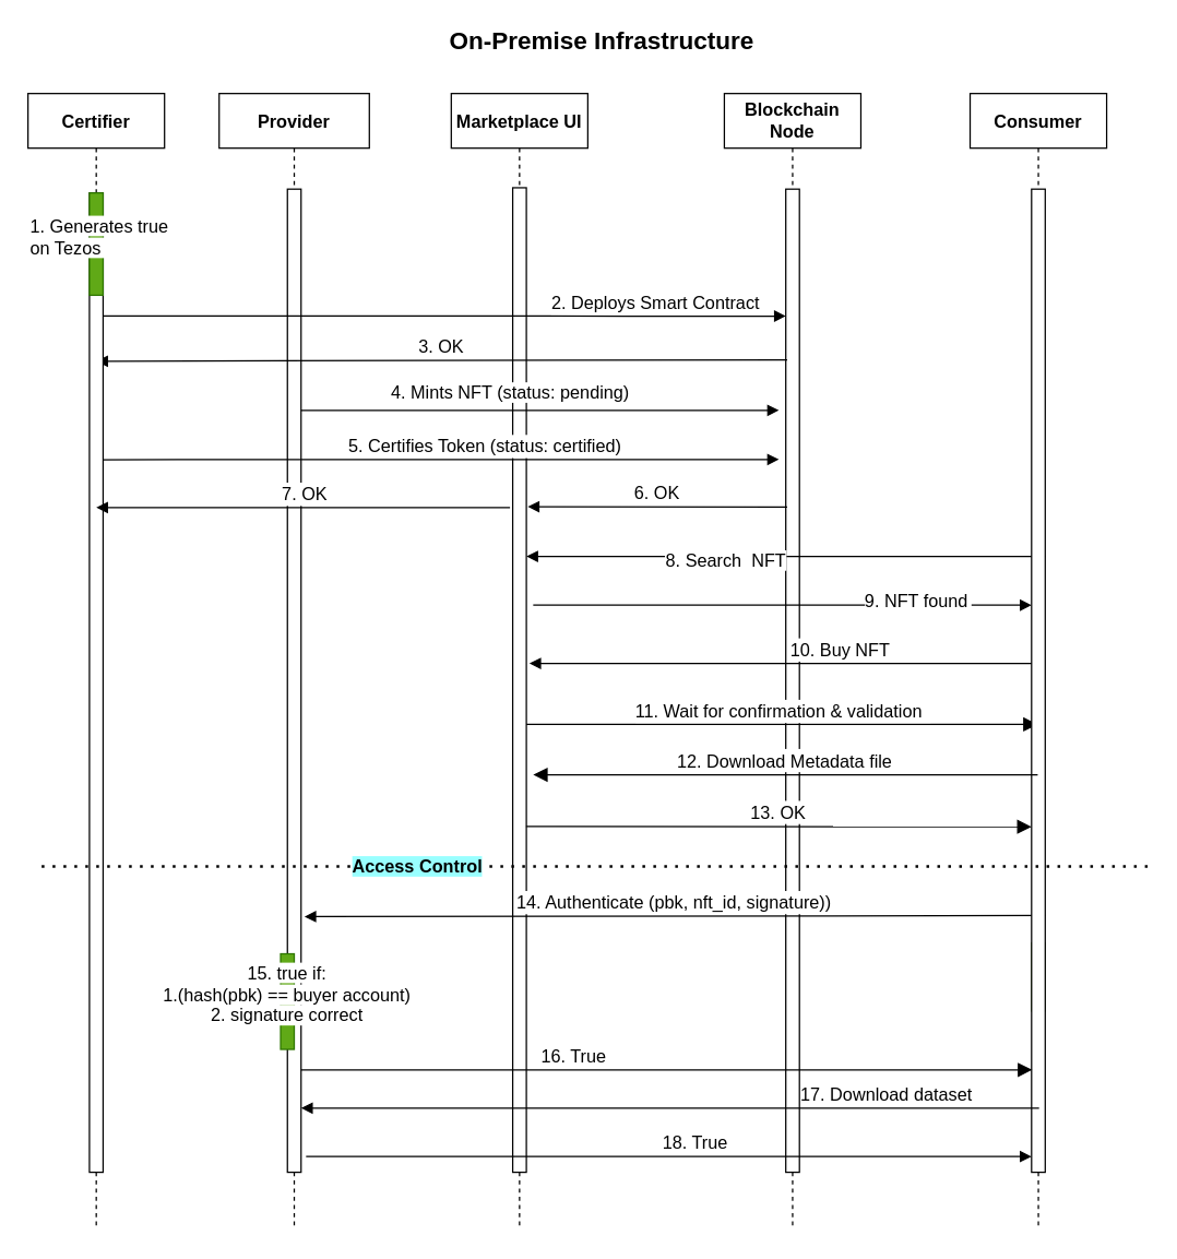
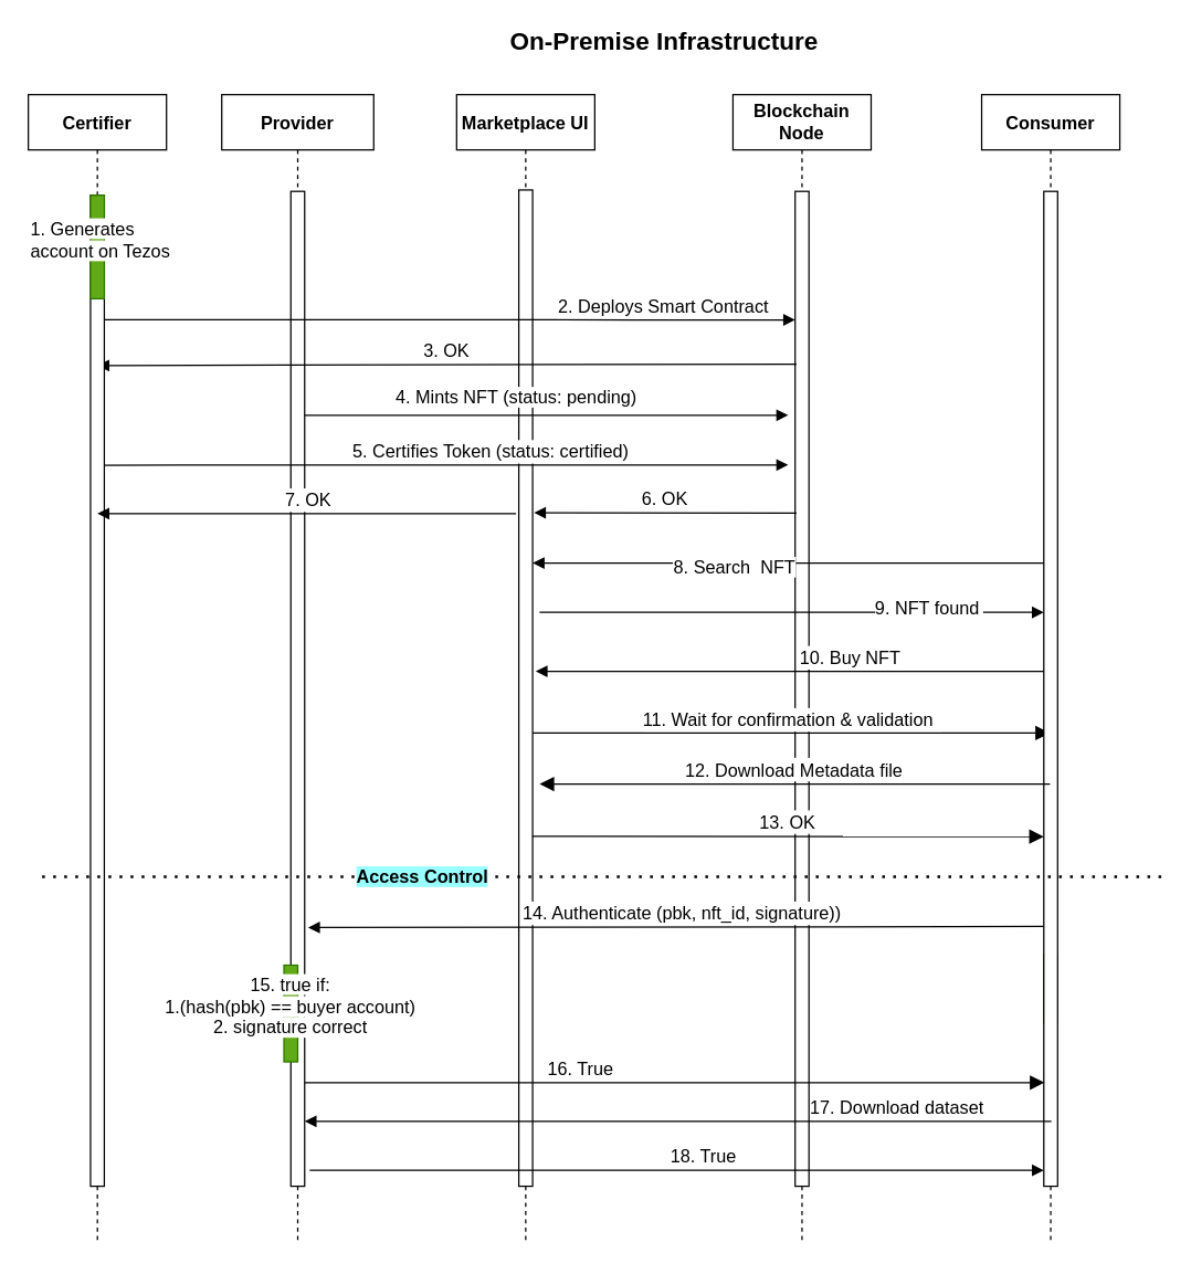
- <mxCell id="30" value="&lt;font style=&quot;font-size: 18px&quot;&gt;&lt;b&gt;On-Premise Infrastructure&lt;/b&gt;&lt;/font&gt;" style="text;html=1;resizable=0;autosize=1;align=center;verticalAlign=middle;points=[];fillColor=none;strokeColor=none;rounded=0;" vertex="1" parent="1"><mxGeometry x="320" y="20" width="240" height="20" as="geometry" /></mxCell>
+ <mxCell id="30" value="&lt;font style=&quot;font-size: 18px&quot;&gt;&lt;b&gt;On-Premise Infrastructure&lt;/b&gt;&lt;/font&gt;" style="text;html=1;resizable=0;autosize=1;align=center;verticalAlign=middle;points=[];fillColor=none;strokeColor=none;rounded=0;" vertex="1" parent="1"><mxGeometry x="360" y="20" width="240" height="20" as="geometry" /></mxCell>
- <mxCell id="23" value="&lt;span style=&quot;color: rgb(0, 0, 0); font-family: helvetica; font-size: 13px; font-style: normal; letter-spacing: normal; text-align: center; text-indent: 0px; text-transform: none; word-spacing: 0px; background-color: rgb(255, 255, 255); display: inline; float: none;&quot;&gt;1. Generates true on Tezos&amp;nbsp;&lt;/span&gt;" style="text;whiteSpace=wrap;html=1;fontSize=13;fillColor=none;gradientColor=none;labelBorderColor=none;" vertex="1" parent="19"><mxGeometry y="82.838" width="120" height="32.713" as="geometry" /></mxCell>
+ <mxCell id="23" value="&lt;span style=&quot;color: rgb(0, 0, 0); font-family: helvetica; font-size: 13px; font-style: normal; letter-spacing: normal; text-align: center; text-indent: 0px; text-transform: none; word-spacing: 0px; background-color: rgb(255, 255, 255); display: inline; float: none;&quot;&gt;1. Generates account on Tezos&amp;nbsp;&lt;/span&gt;" style="text;whiteSpace=wrap;html=1;fontSize=13;fillColor=none;gradientColor=none;labelBorderColor=none;" vertex="1" parent="19"><mxGeometry y="82.838" width="120" height="32.713" as="geometry" /></mxCell>
